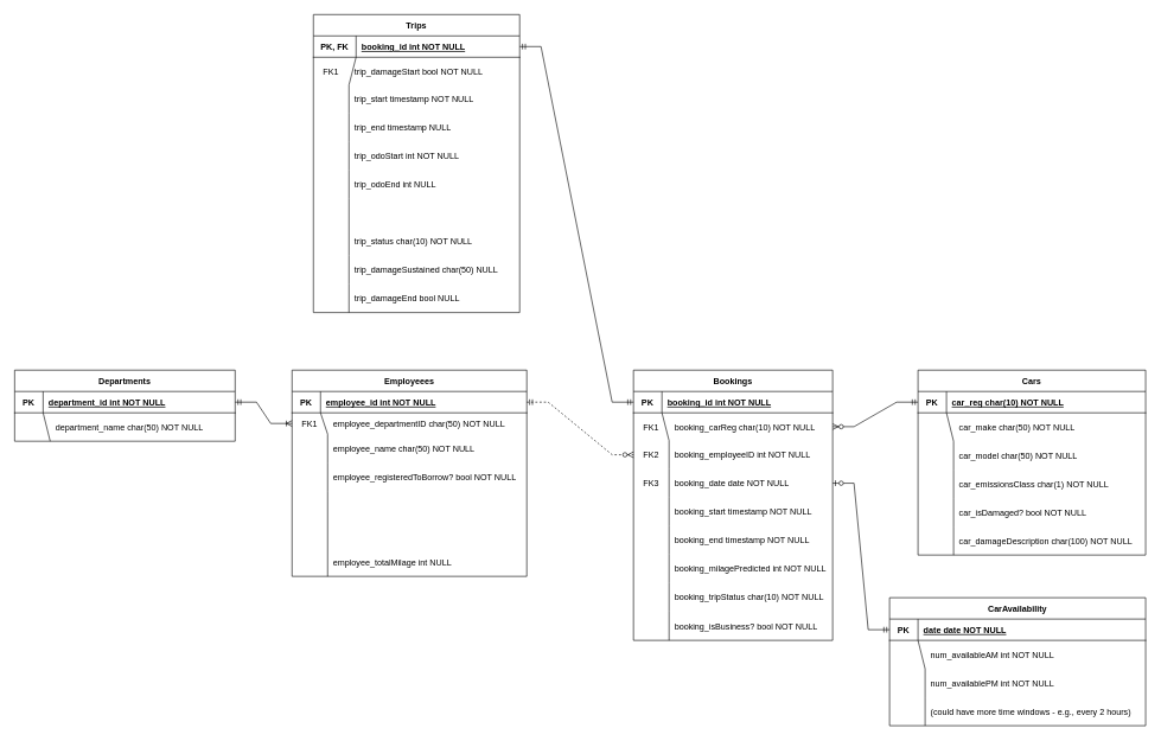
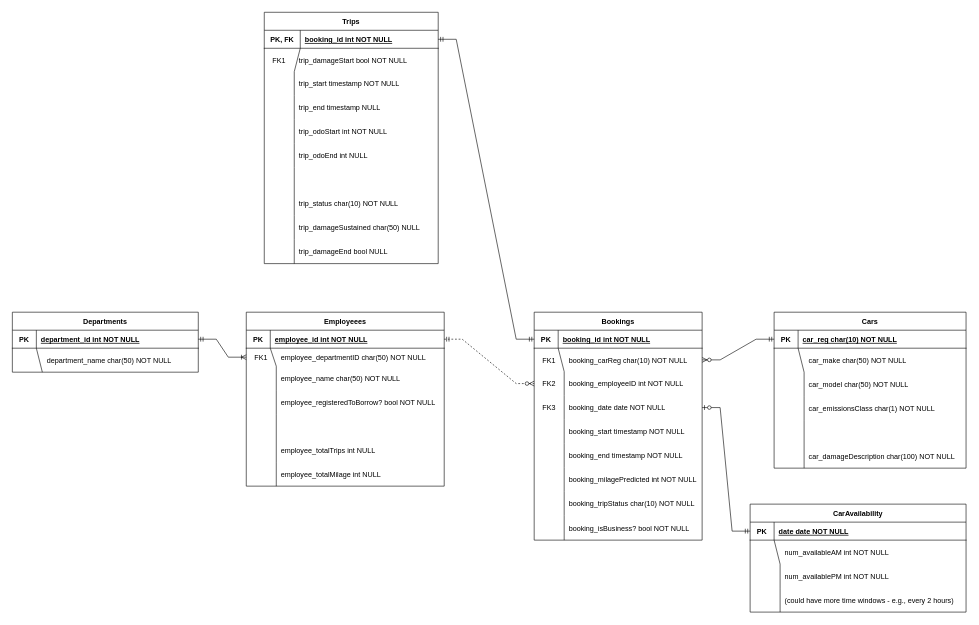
- <mxCell id="38" value="car_isDamaged? bool NOT NULL" style="shape=partialRectangle;overflow=hidden;connectable=1;fillColor=none;top=0;left=0;bottom=0;right=0;align=left;spacingLeft=6;movable=1;resizable=1;rotatable=1;deletable=1;editable=1;" parent="36" vertex="1"><mxGeometry x="50" width="270" height="40" as="geometry"><mxRectangle width="270" height="40" as="alternateBounds" /></mxGeometry></mxCell>
+ <mxCell id="19" value="employee_totalTrips int NULL" style="shape=partialRectangle;overflow=hidden;connectable=1;fillColor=none;top=0;left=0;bottom=0;right=0;align=left;spacingLeft=6;movable=1;resizable=1;rotatable=1;deletable=1;editable=1;" parent="17" vertex="1"><mxGeometry x="50" width="280" height="40" as="geometry"><mxRectangle width="280" height="40" as="alternateBounds" /></mxGeometry></mxCell>
